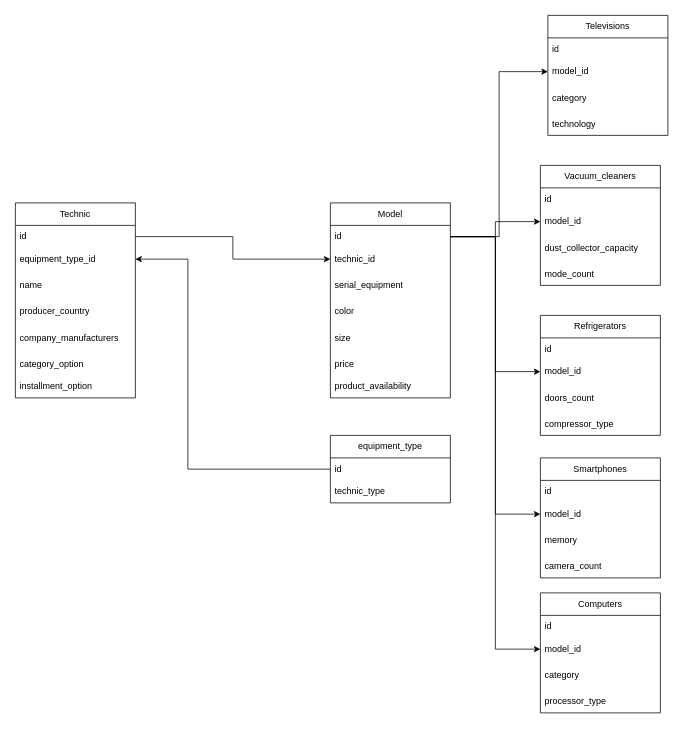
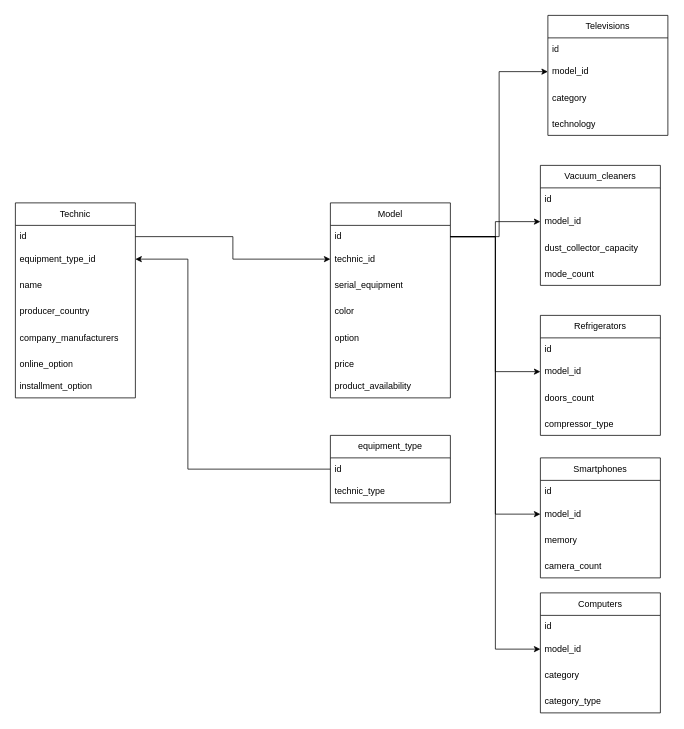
- <mxCell id="15" value="size" style="text;strokeColor=none;fillColor=none;align=left;verticalAlign=middle;spacingLeft=4;spacingRight=4;overflow=hidden;points=[[0,0.5],[1,0.5]];portConstraint=eastwest;rotatable=0;whiteSpace=wrap;html=1;" vertex="1" parent="10"><mxGeometry y="160" width="160" height="40" as="geometry" /></mxCell>
+ <mxCell id="15" value="option" style="text;strokeColor=none;fillColor=none;align=left;verticalAlign=middle;spacingLeft=4;spacingRight=4;overflow=hidden;points=[[0,0.5],[1,0.5]];portConstraint=eastwest;rotatable=0;whiteSpace=wrap;html=1;" vertex="1" parent="10"><mxGeometry y="160" width="160" height="40" as="geometry" /></mxCell>
- <mxCell id="8" value="category_option" style="text;strokeColor=none;fillColor=none;align=left;verticalAlign=middle;spacingLeft=4;spacingRight=4;overflow=hidden;points=[[0,0.5],[1,0.5]];portConstraint=eastwest;rotatable=0;whiteSpace=wrap;html=1;" vertex="1" parent="2"><mxGeometry y="200" width="160" height="30" as="geometry" /></mxCell>
+ <mxCell id="8" value="online_option" style="text;strokeColor=none;fillColor=none;align=left;verticalAlign=middle;spacingLeft=4;spacingRight=4;overflow=hidden;points=[[0,0.5],[1,0.5]];portConstraint=eastwest;rotatable=0;whiteSpace=wrap;html=1;" vertex="1" parent="2"><mxGeometry y="200" width="160" height="30" as="geometry" /></mxCell>
- <mxCell id="43" value="processor_type" style="text;strokeColor=none;fillColor=none;align=left;verticalAlign=middle;spacingLeft=4;spacingRight=4;overflow=hidden;points=[[0,0.5],[1,0.5]];portConstraint=eastwest;rotatable=0;whiteSpace=wrap;html=1;" vertex="1" parent="39"><mxGeometry y="130" width="160" height="30" as="geometry" /></mxCell>
+ <mxCell id="43" value="category_type" style="text;strokeColor=none;fillColor=none;align=left;verticalAlign=middle;spacingLeft=4;spacingRight=4;overflow=hidden;points=[[0,0.5],[1,0.5]];portConstraint=eastwest;rotatable=0;whiteSpace=wrap;html=1;" vertex="1" parent="39"><mxGeometry y="130" width="160" height="30" as="geometry" /></mxCell>
